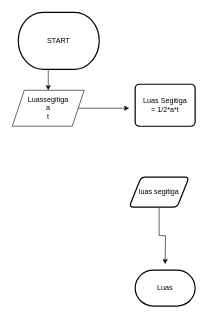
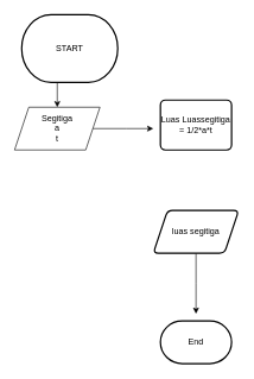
- <mxCell id="6" value="&lt;div&gt;Luas Segitiga&lt;/div&gt;&lt;div&gt;= 1/2*a*t&lt;br&gt;&lt;/div&gt;" style="rounded=1;whiteSpace=wrap;html=1;absoluteArcSize=1;arcSize=14;strokeWidth=2;" vertex="1" parent="1"><mxGeometry x="225" y="140" width="100" height="70" as="geometry" /></mxCell>
+ <mxCell id="6" value="&lt;div&gt;Luas Luassegitiga&lt;/div&gt;&lt;div&gt;= 1/2*a*t&lt;br&gt;&lt;/div&gt;" style="rounded=1;whiteSpace=wrap;html=1;absoluteArcSize=1;arcSize=14;strokeWidth=2;" vertex="1" parent="1"><mxGeometry x="225" y="140" width="100" height="70" as="geometry" /></mxCell>
- <mxCell id="3" value="&lt;div&gt;Luassegitiga&lt;/div&gt;&lt;div&gt;a&lt;/div&gt;&lt;div&gt;t&lt;br&gt;&lt;/div&gt;" style="shape=parallelogram;perimeter=parallelogramPerimeter;whiteSpace=wrap;html=1;fixedSize=1;" vertex="1" parent="1"><mxGeometry x="20" y="150" width="120" height="60" as="geometry" /></mxCell>
+ <mxCell id="3" value="&lt;div&gt;Segitiga&lt;/div&gt;&lt;div&gt;a&lt;/div&gt;&lt;div&gt;t&lt;br&gt;&lt;/div&gt;" style="shape=parallelogram;perimeter=parallelogramPerimeter;whiteSpace=wrap;html=1;fixedSize=1;" vertex="1" parent="1"><mxGeometry x="20" y="150" width="120" height="60" as="geometry" /></mxCell>
- <mxCell id="8" value="luas segitiga" style="shape=parallelogram;perimeter=parallelogramPerimeter;whiteSpace=wrap;html=1;fixedSize=1;rounded=1;arcSize=14;strokeWidth=2;" vertex="1" parent="1"><mxGeometry x="215" y="295" width="100" height="50" as="geometry" /></mxCell>
+ <mxCell id="8" value="luas segitiga" style="shape=parallelogram;perimeter=parallelogramPerimeter;whiteSpace=wrap;html=1;fixedSize=1;rounded=1;arcSize=14;strokeWidth=2;" vertex="1" parent="1"><mxGeometry x="215" y="295" width="120" height="60" as="geometry" /></mxCell>
- <mxCell id="9" value="Luas" style="strokeWidth=2;html=1;shape=mxgraph.flowchart.terminator;whiteSpace=wrap;" vertex="1" parent="1"><mxGeometry x="225" y="450" width="100" height="60" as="geometry" /></mxCell>
+ <mxCell id="9" value="End" style="strokeWidth=2;html=1;shape=mxgraph.flowchart.terminator;whiteSpace=wrap;" vertex="1" parent="1"><mxGeometry x="225" y="450" width="100" height="60" as="geometry" /></mxCell>
